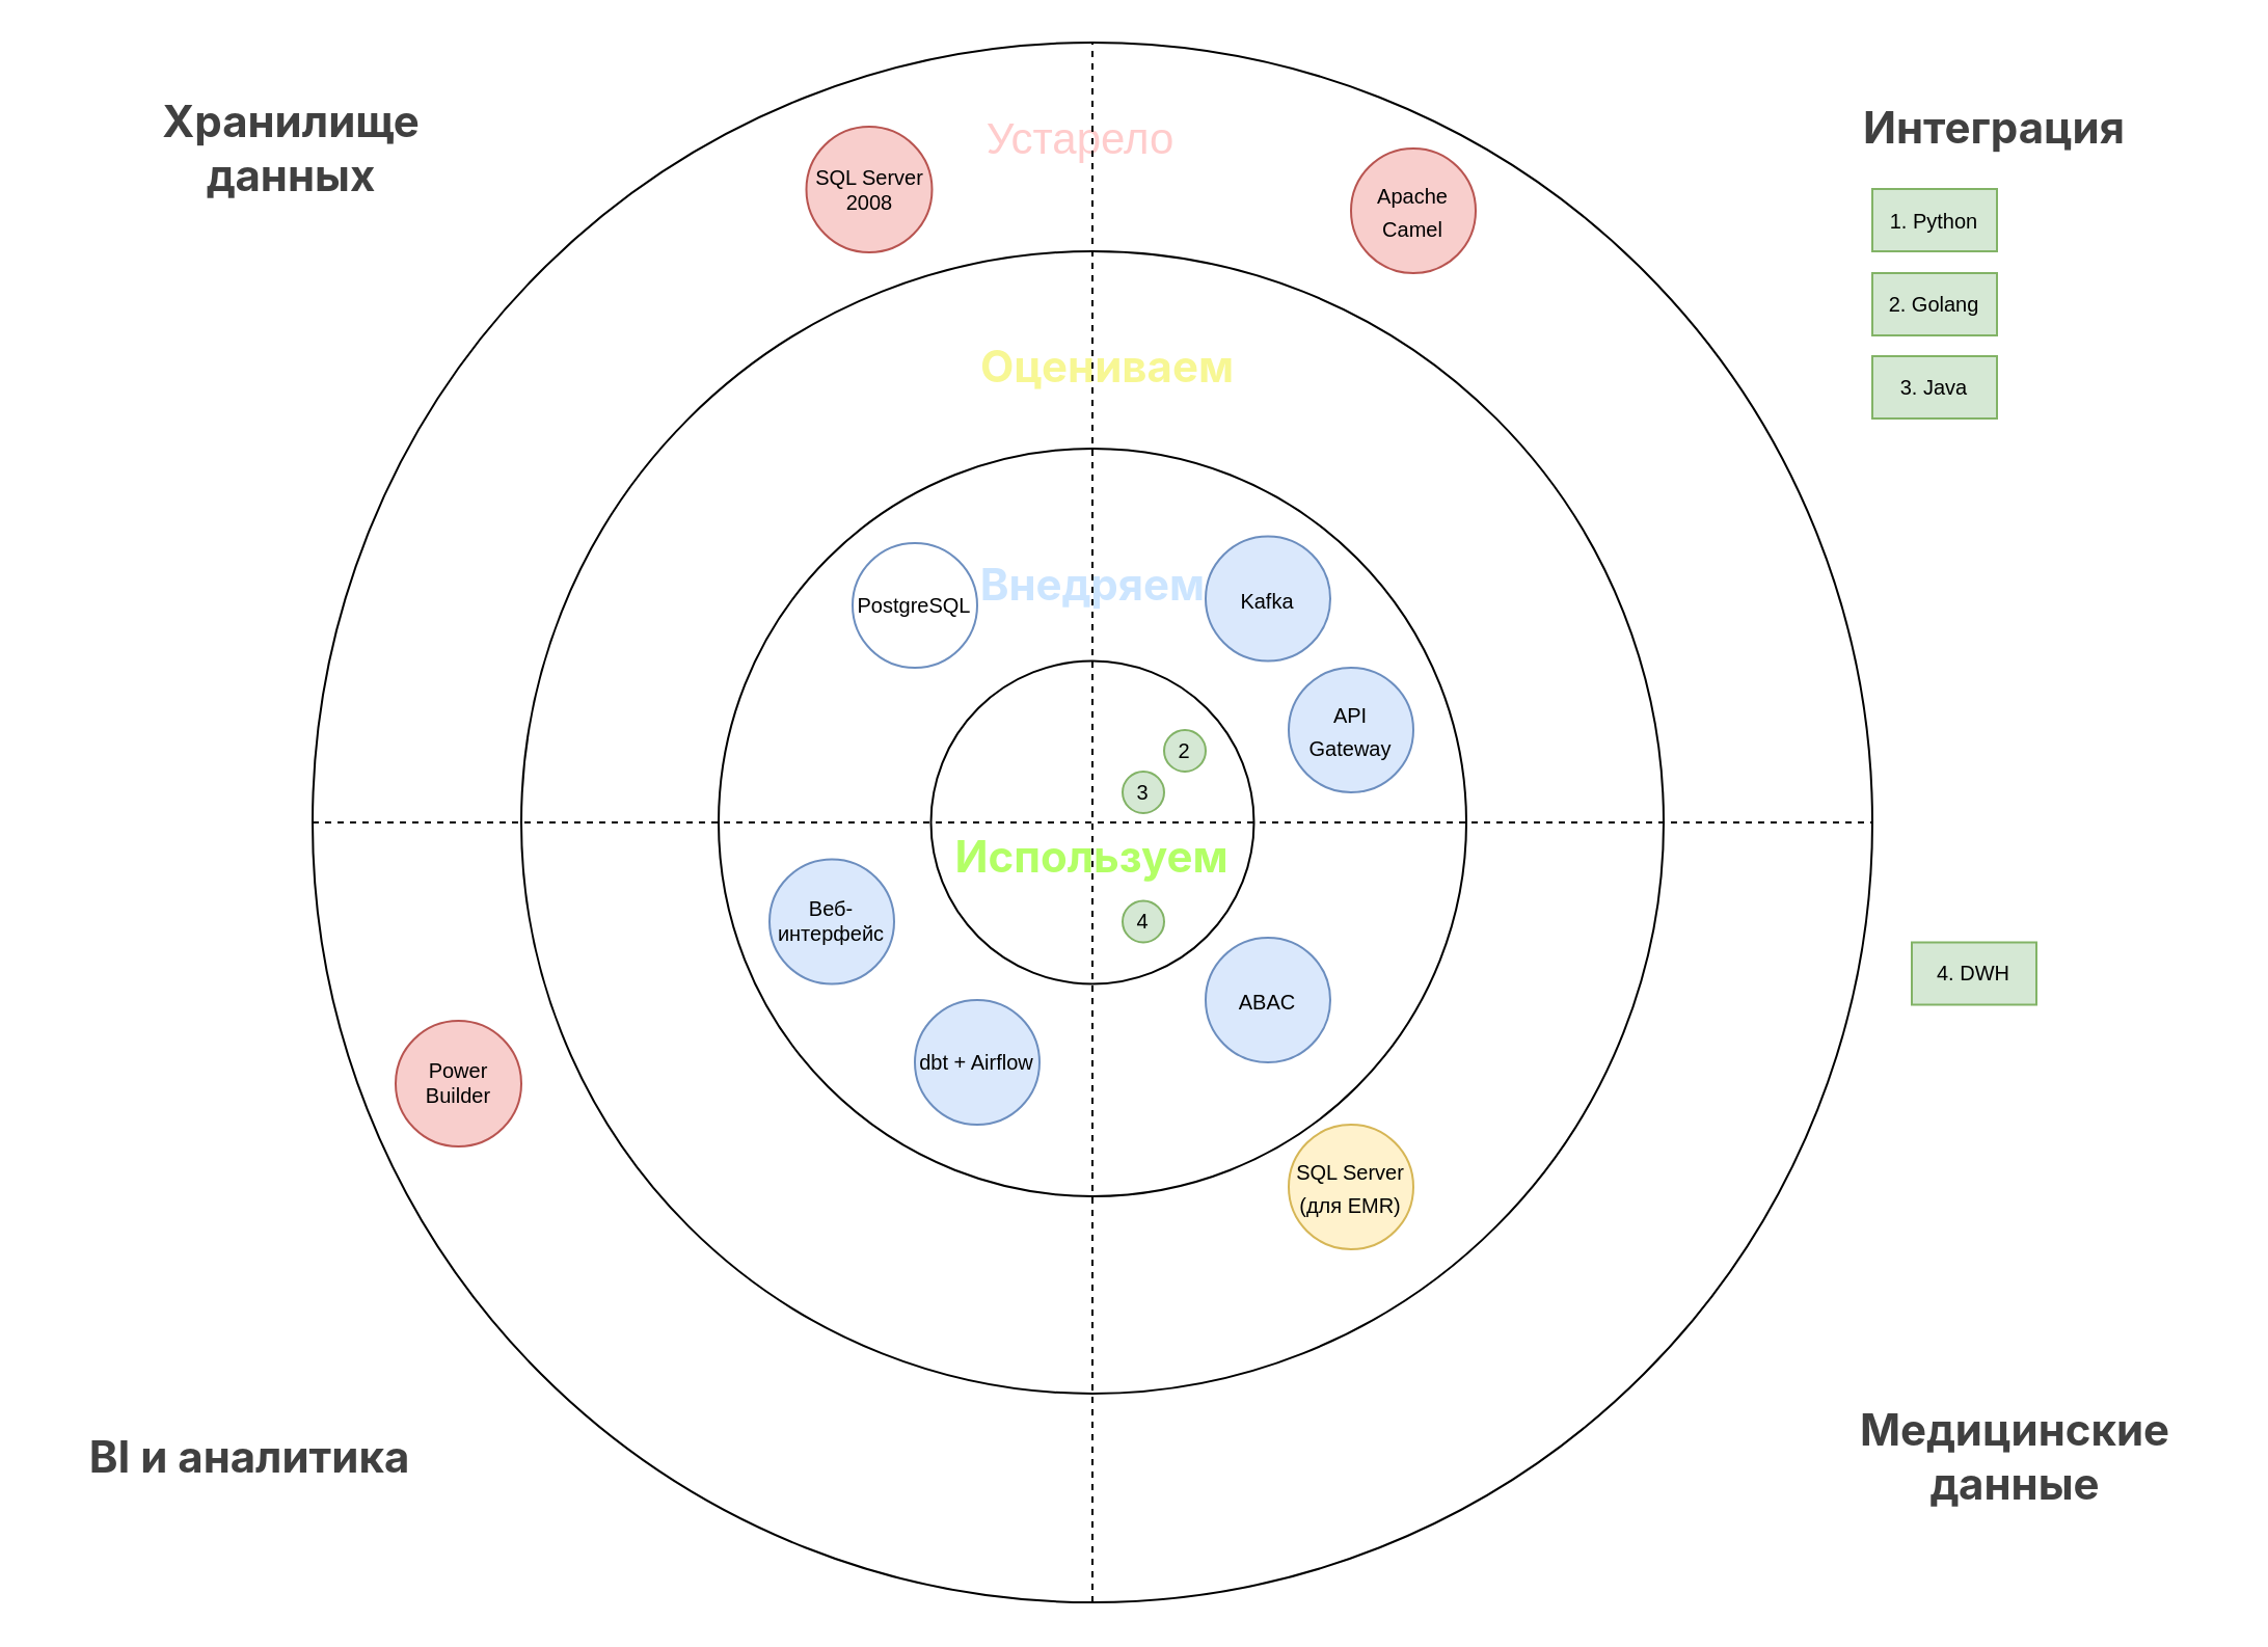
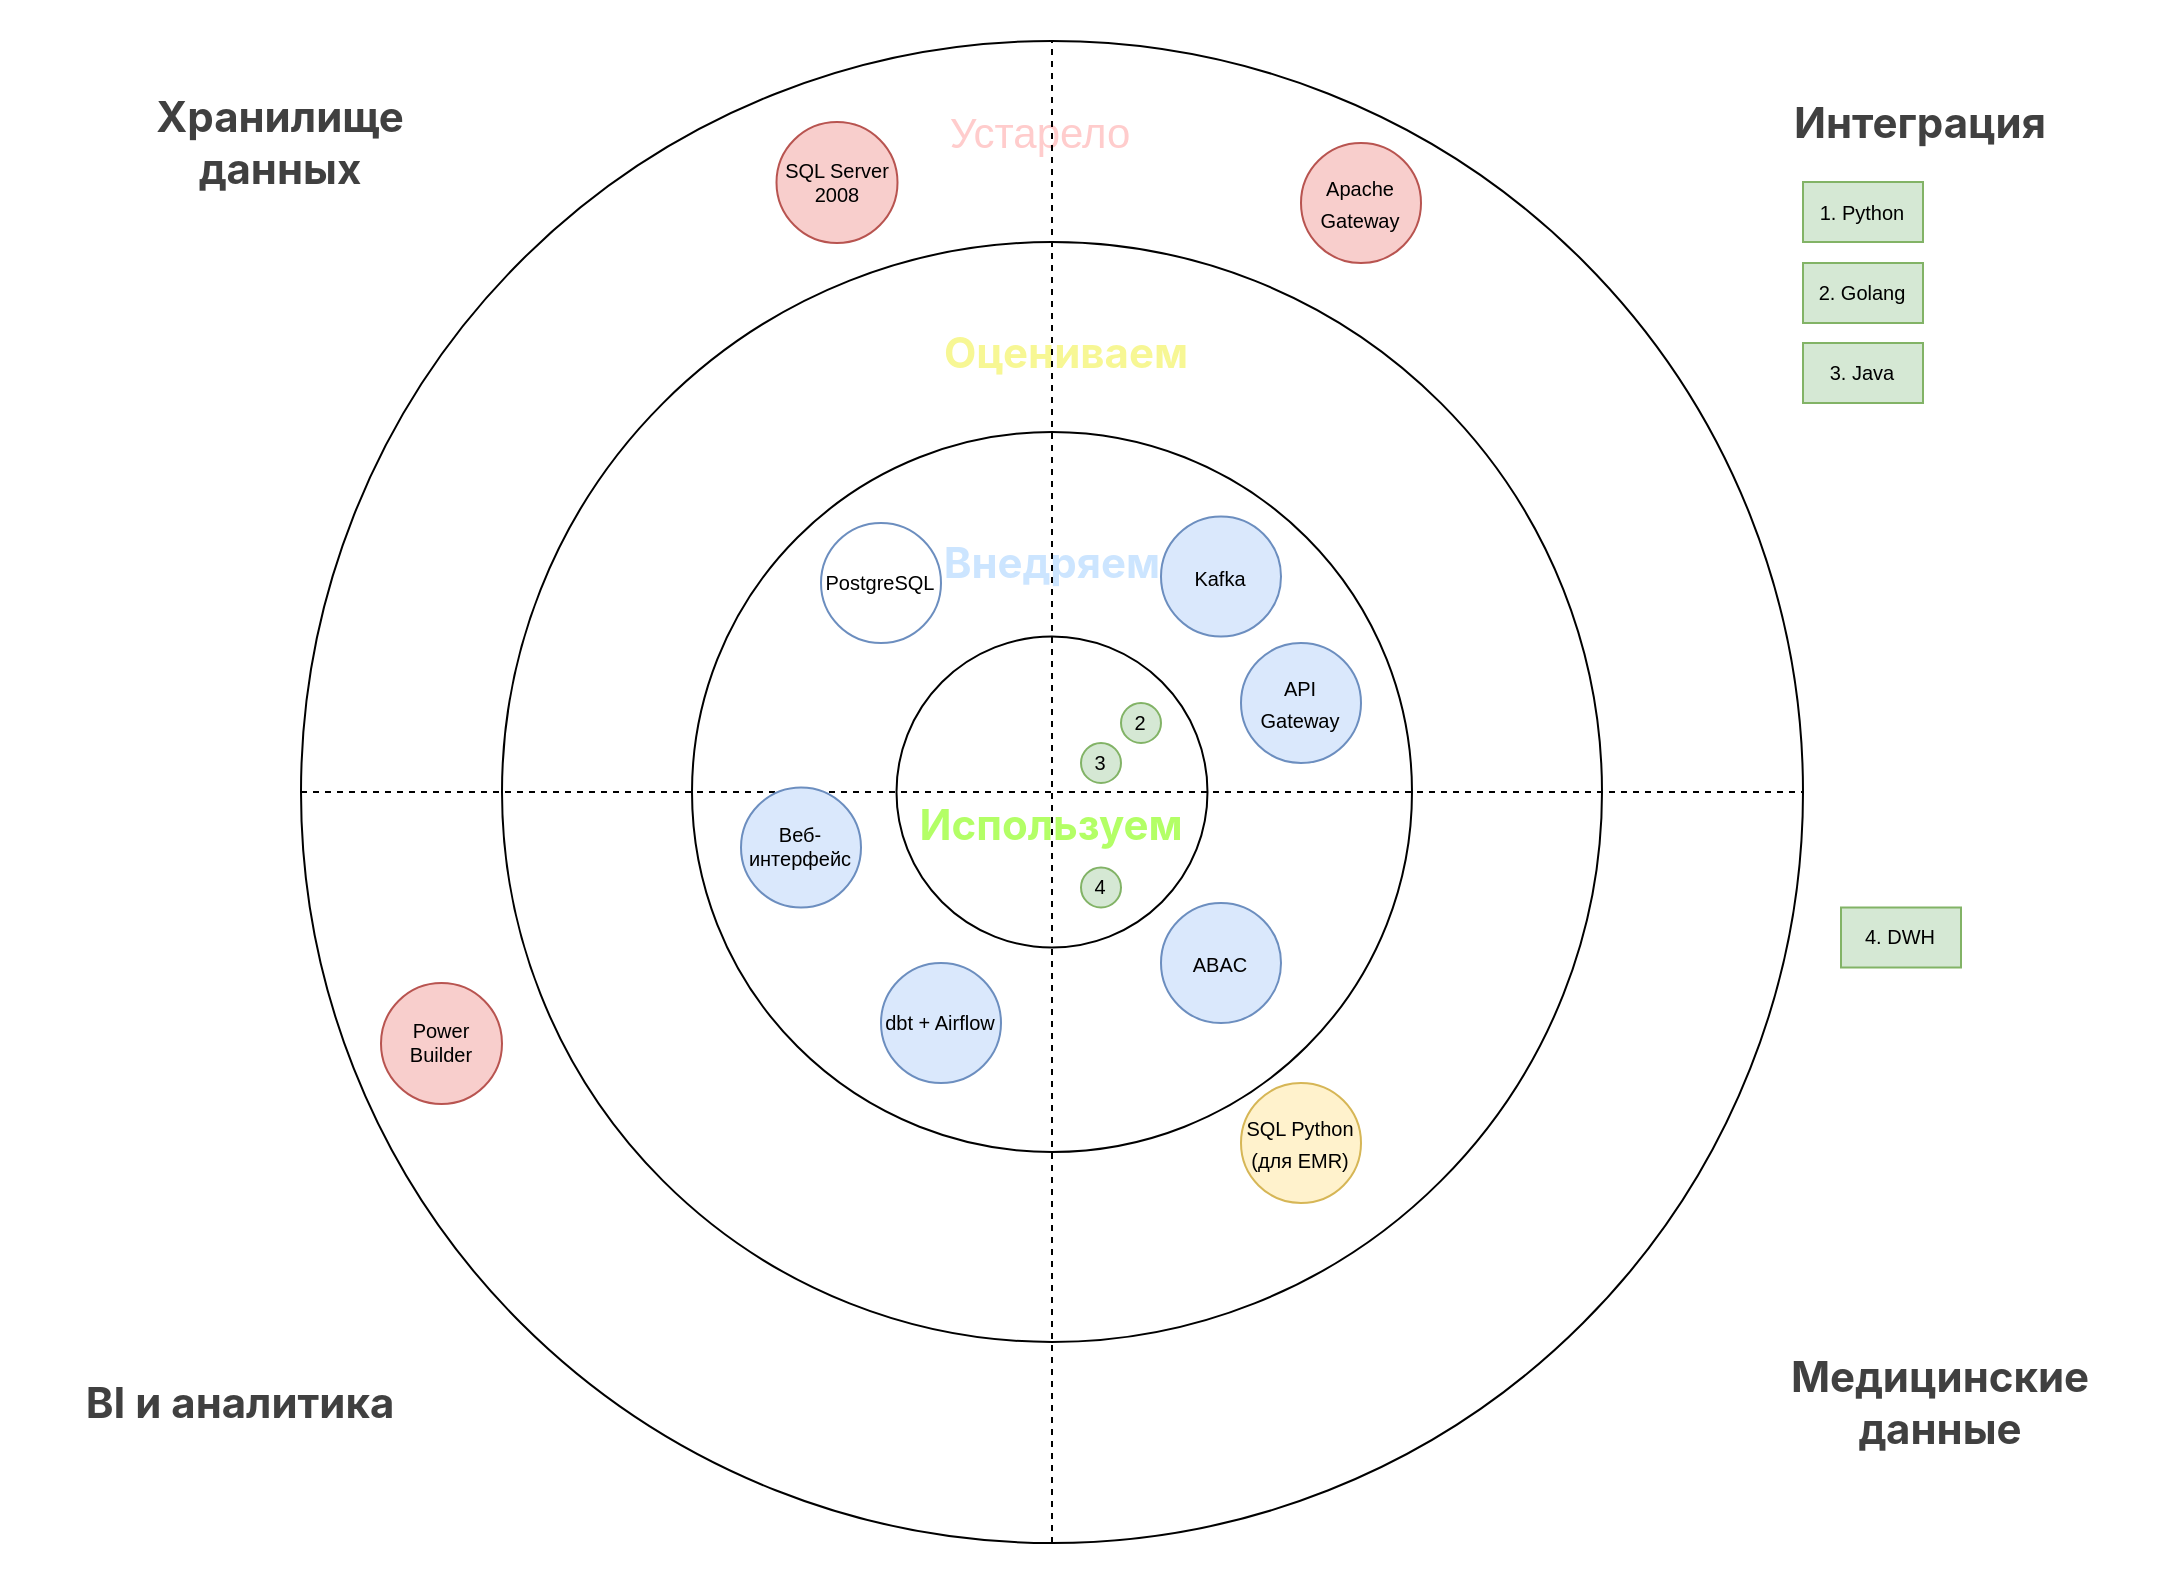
- <mxCell id="18" value="&lt;font style=&quot;font-size: 10px;&quot;&gt;Apache Camel&lt;/font&gt;" style="ellipse;whiteSpace=wrap;html=1;aspect=fixed;fontSize=13;fillColor=#f8cecc;strokeColor=#b85450;" parent="1" vertex="1"><mxGeometry x="650" y="71" width="60" height="60" as="geometry" /></mxCell>
+ <mxCell id="18" value="&lt;font style=&quot;font-size: 10px;&quot;&gt;Apache Gateway&lt;/font&gt;" style="ellipse;whiteSpace=wrap;html=1;aspect=fixed;fontSize=13;fillColor=#f8cecc;strokeColor=#b85450;" parent="1" vertex="1"><mxGeometry x="650" y="71" width="60" height="60" as="geometry" /></mxCell>
- <mxCell id="23" value="Веб-интерфейс" style="ellipse;whiteSpace=wrap;html=1;aspect=fixed;fontSize=10;fillColor=#dae8fc;strokeColor=#6c8ebf;" parent="1" vertex="1"><mxGeometry x="370" y="413.25" width="60" height="60" as="geometry" /></mxCell>
+ <mxCell id="23" value="Веб-интерфейс" style="ellipse;whiteSpace=wrap;html=1;aspect=fixed;fontSize=10;fillColor=#dae8fc;strokeColor=#6c8ebf;" parent="1" vertex="1"><mxGeometry x="370" y="393.25" width="60" height="60" as="geometry" /></mxCell>
- <mxCell id="22" value="&lt;font style=&quot;font-size: 10px;&quot;&gt;SQL Server (для EMR)&lt;/font&gt;" style="ellipse;whiteSpace=wrap;html=1;aspect=fixed;fontSize=13;fillColor=#fff2cc;strokeColor=#d6b656;" parent="1" vertex="1"><mxGeometry x="620" y="541" width="60" height="60" as="geometry" /></mxCell>
+ <mxCell id="22" value="&lt;font style=&quot;font-size: 10px;&quot;&gt;SQL Python (для EMR)&lt;/font&gt;" style="ellipse;whiteSpace=wrap;html=1;aspect=fixed;fontSize=13;fillColor=#fff2cc;strokeColor=#d6b656;" parent="1" vertex="1"><mxGeometry x="620" y="541" width="60" height="60" as="geometry" /></mxCell>
